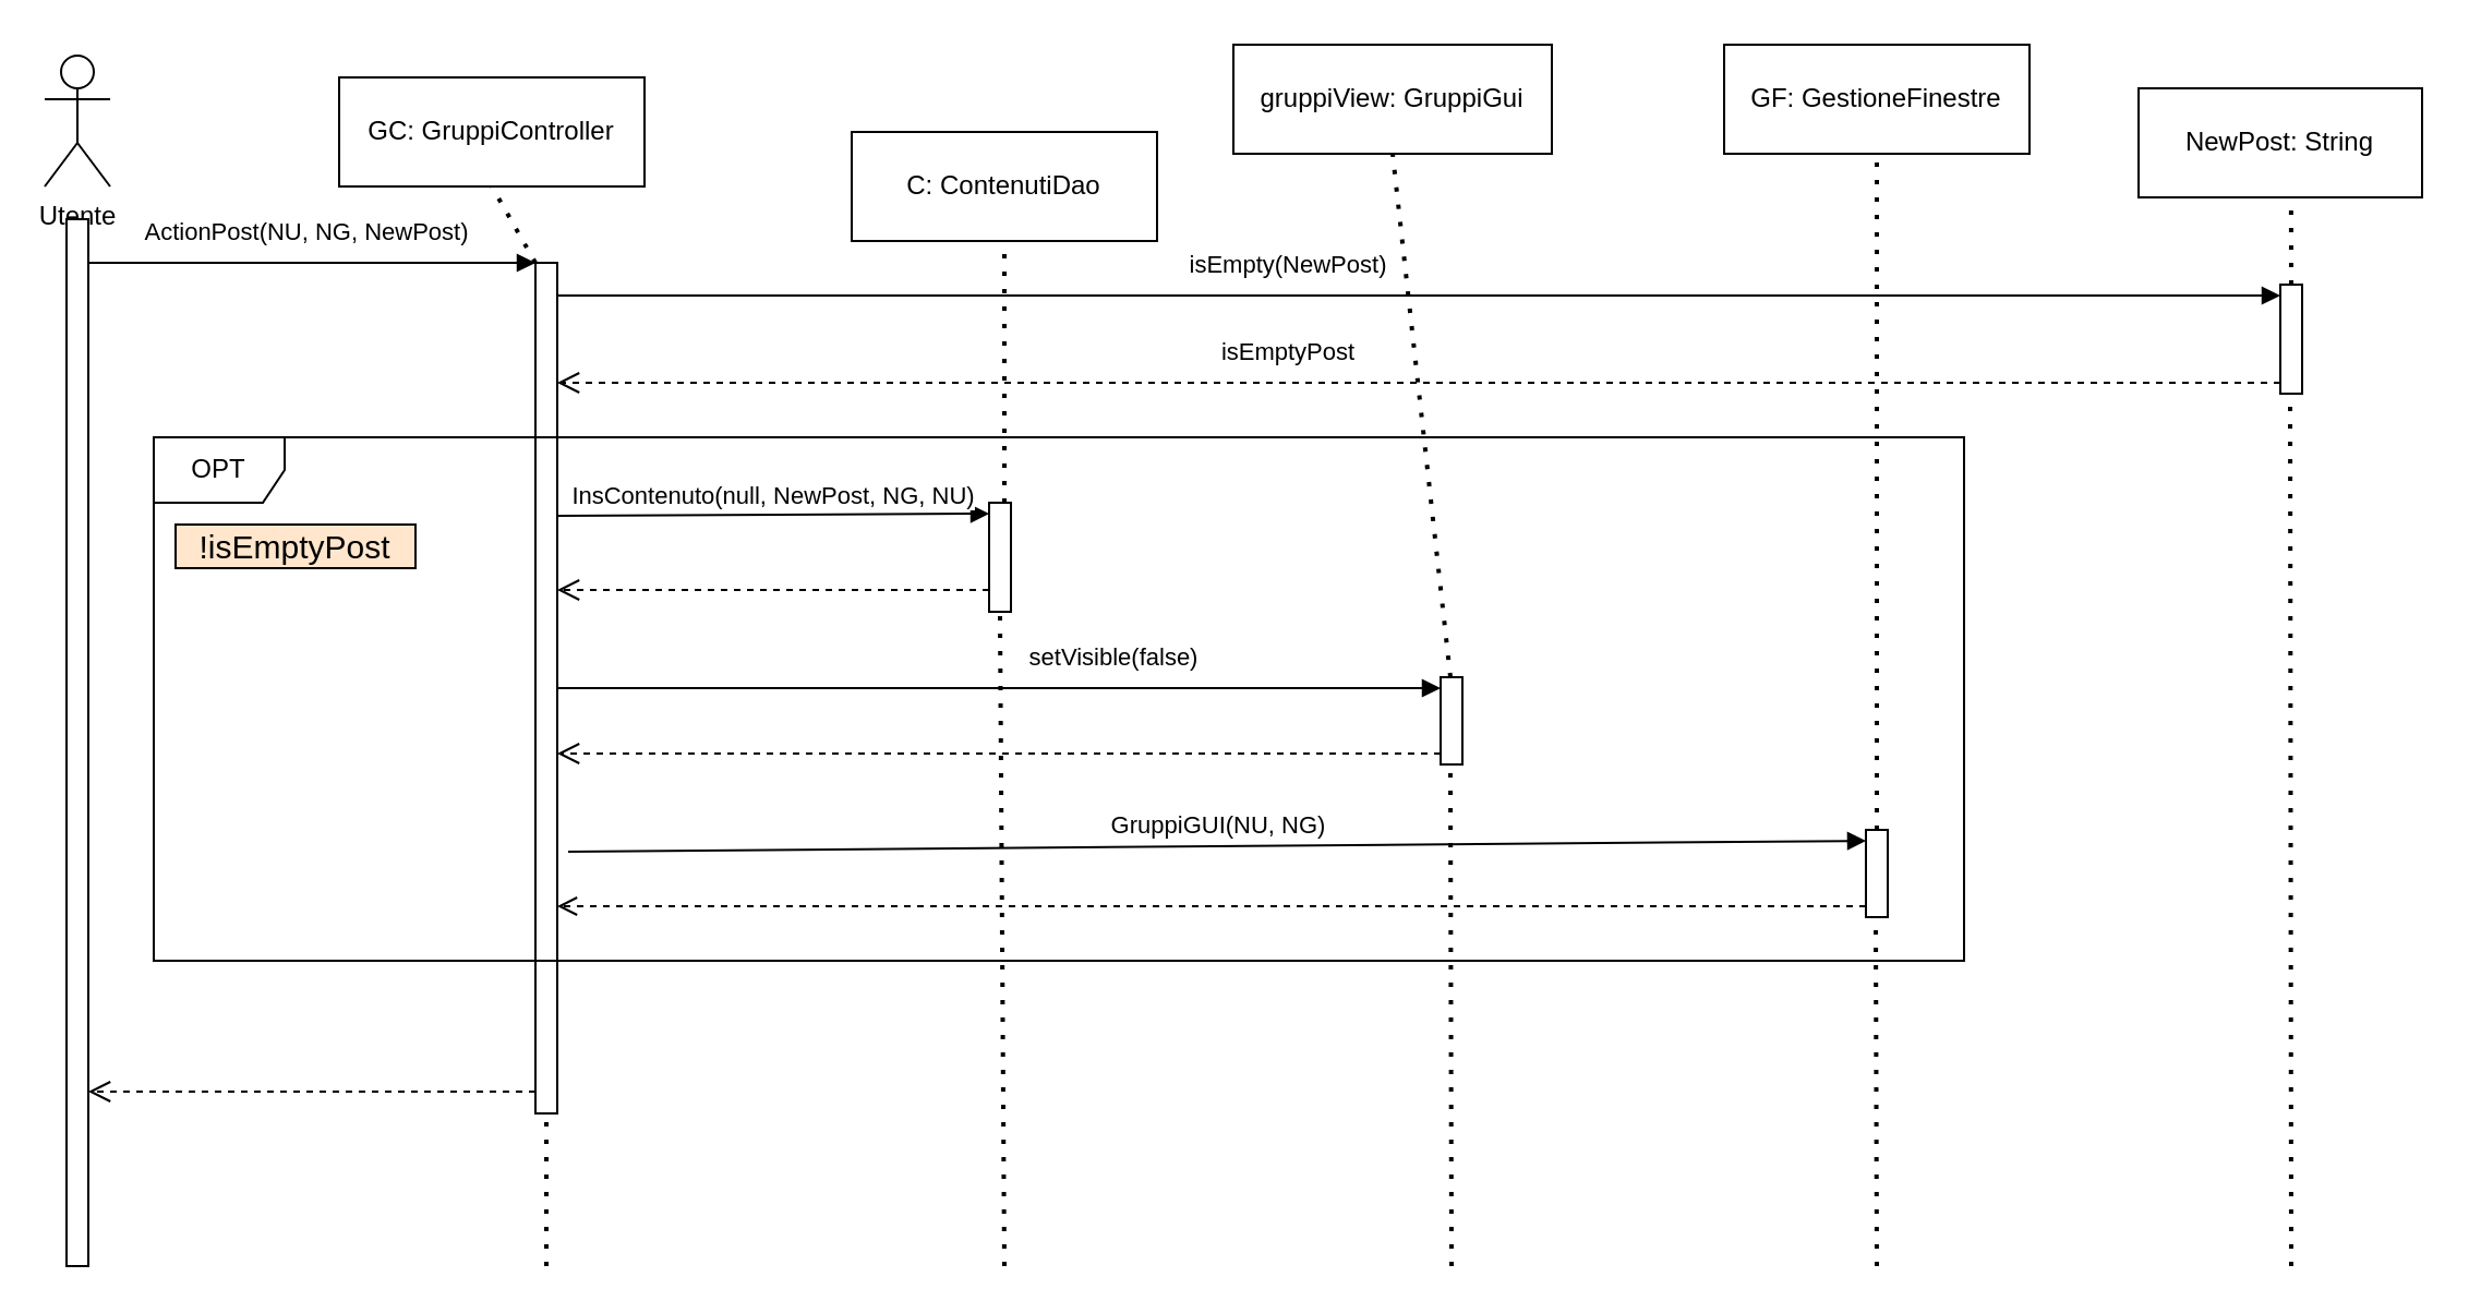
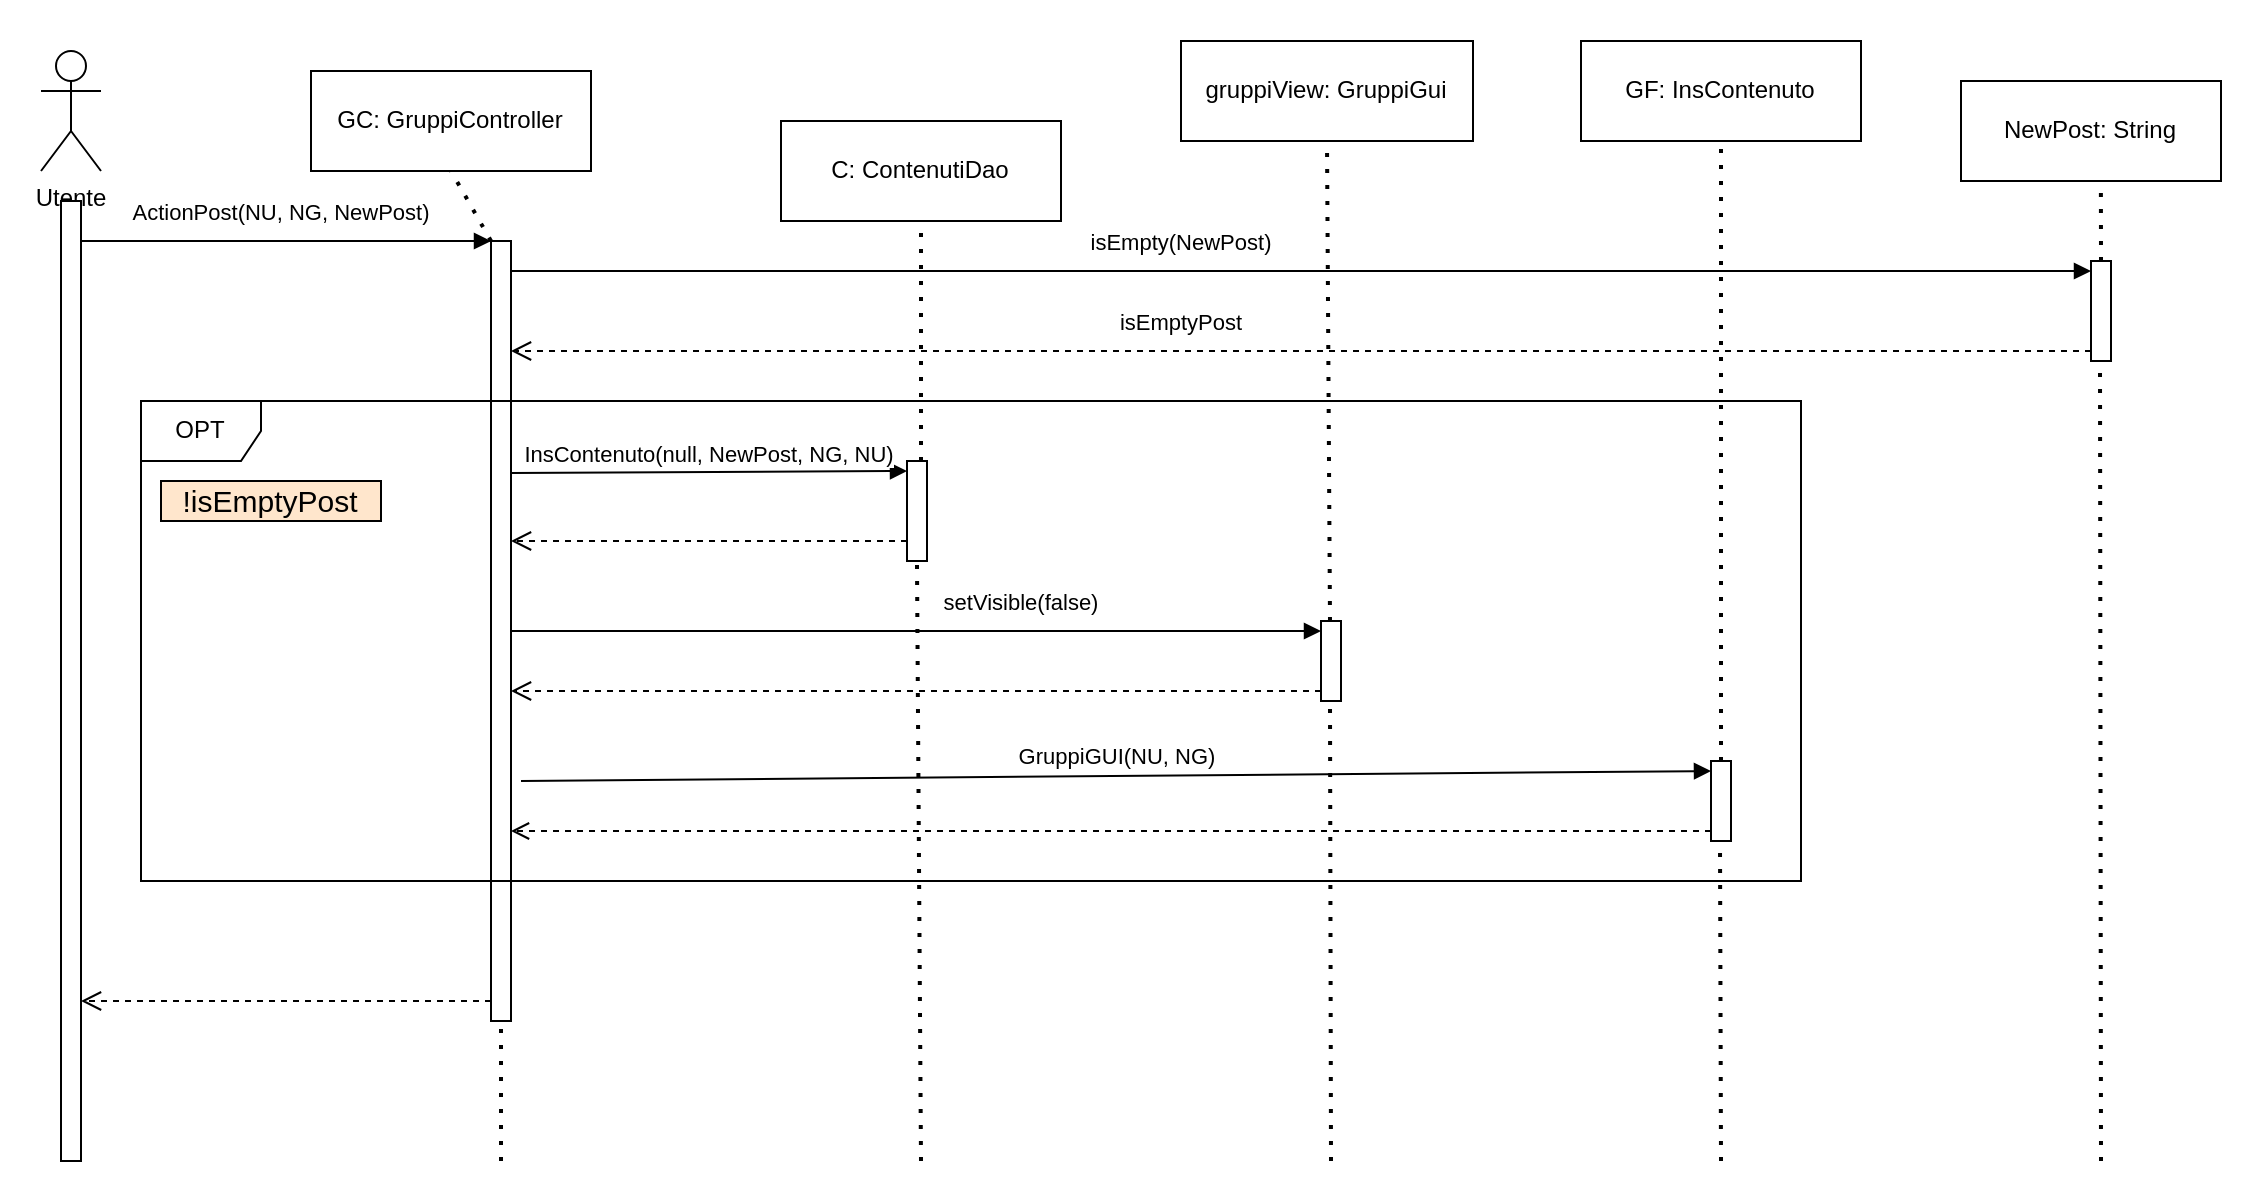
- <mxCell id="7" value="gruppiView: GruppiGui" style="html=1;whiteSpace=wrap;" vertex="1" parent="1"><mxGeometry x="565" y="20" width="146" height="50" as="geometry" /></mxCell>
+ <mxCell id="7" value="gruppiView: GruppiGui" style="html=1;whiteSpace=wrap;" vertex="1" parent="1"><mxGeometry x="590" y="20" width="146" height="50" as="geometry" /></mxCell>
- <mxCell id="9" value="GF: GestioneFinestre" style="html=1;whiteSpace=wrap;" vertex="1" parent="1"><mxGeometry x="790" y="20" width="140" height="50" as="geometry" /></mxCell>
+ <mxCell id="9" value="GF: InsContenuto" style="html=1;whiteSpace=wrap;" vertex="1" parent="1"><mxGeometry x="790" y="20" width="140" height="50" as="geometry" /></mxCell>
